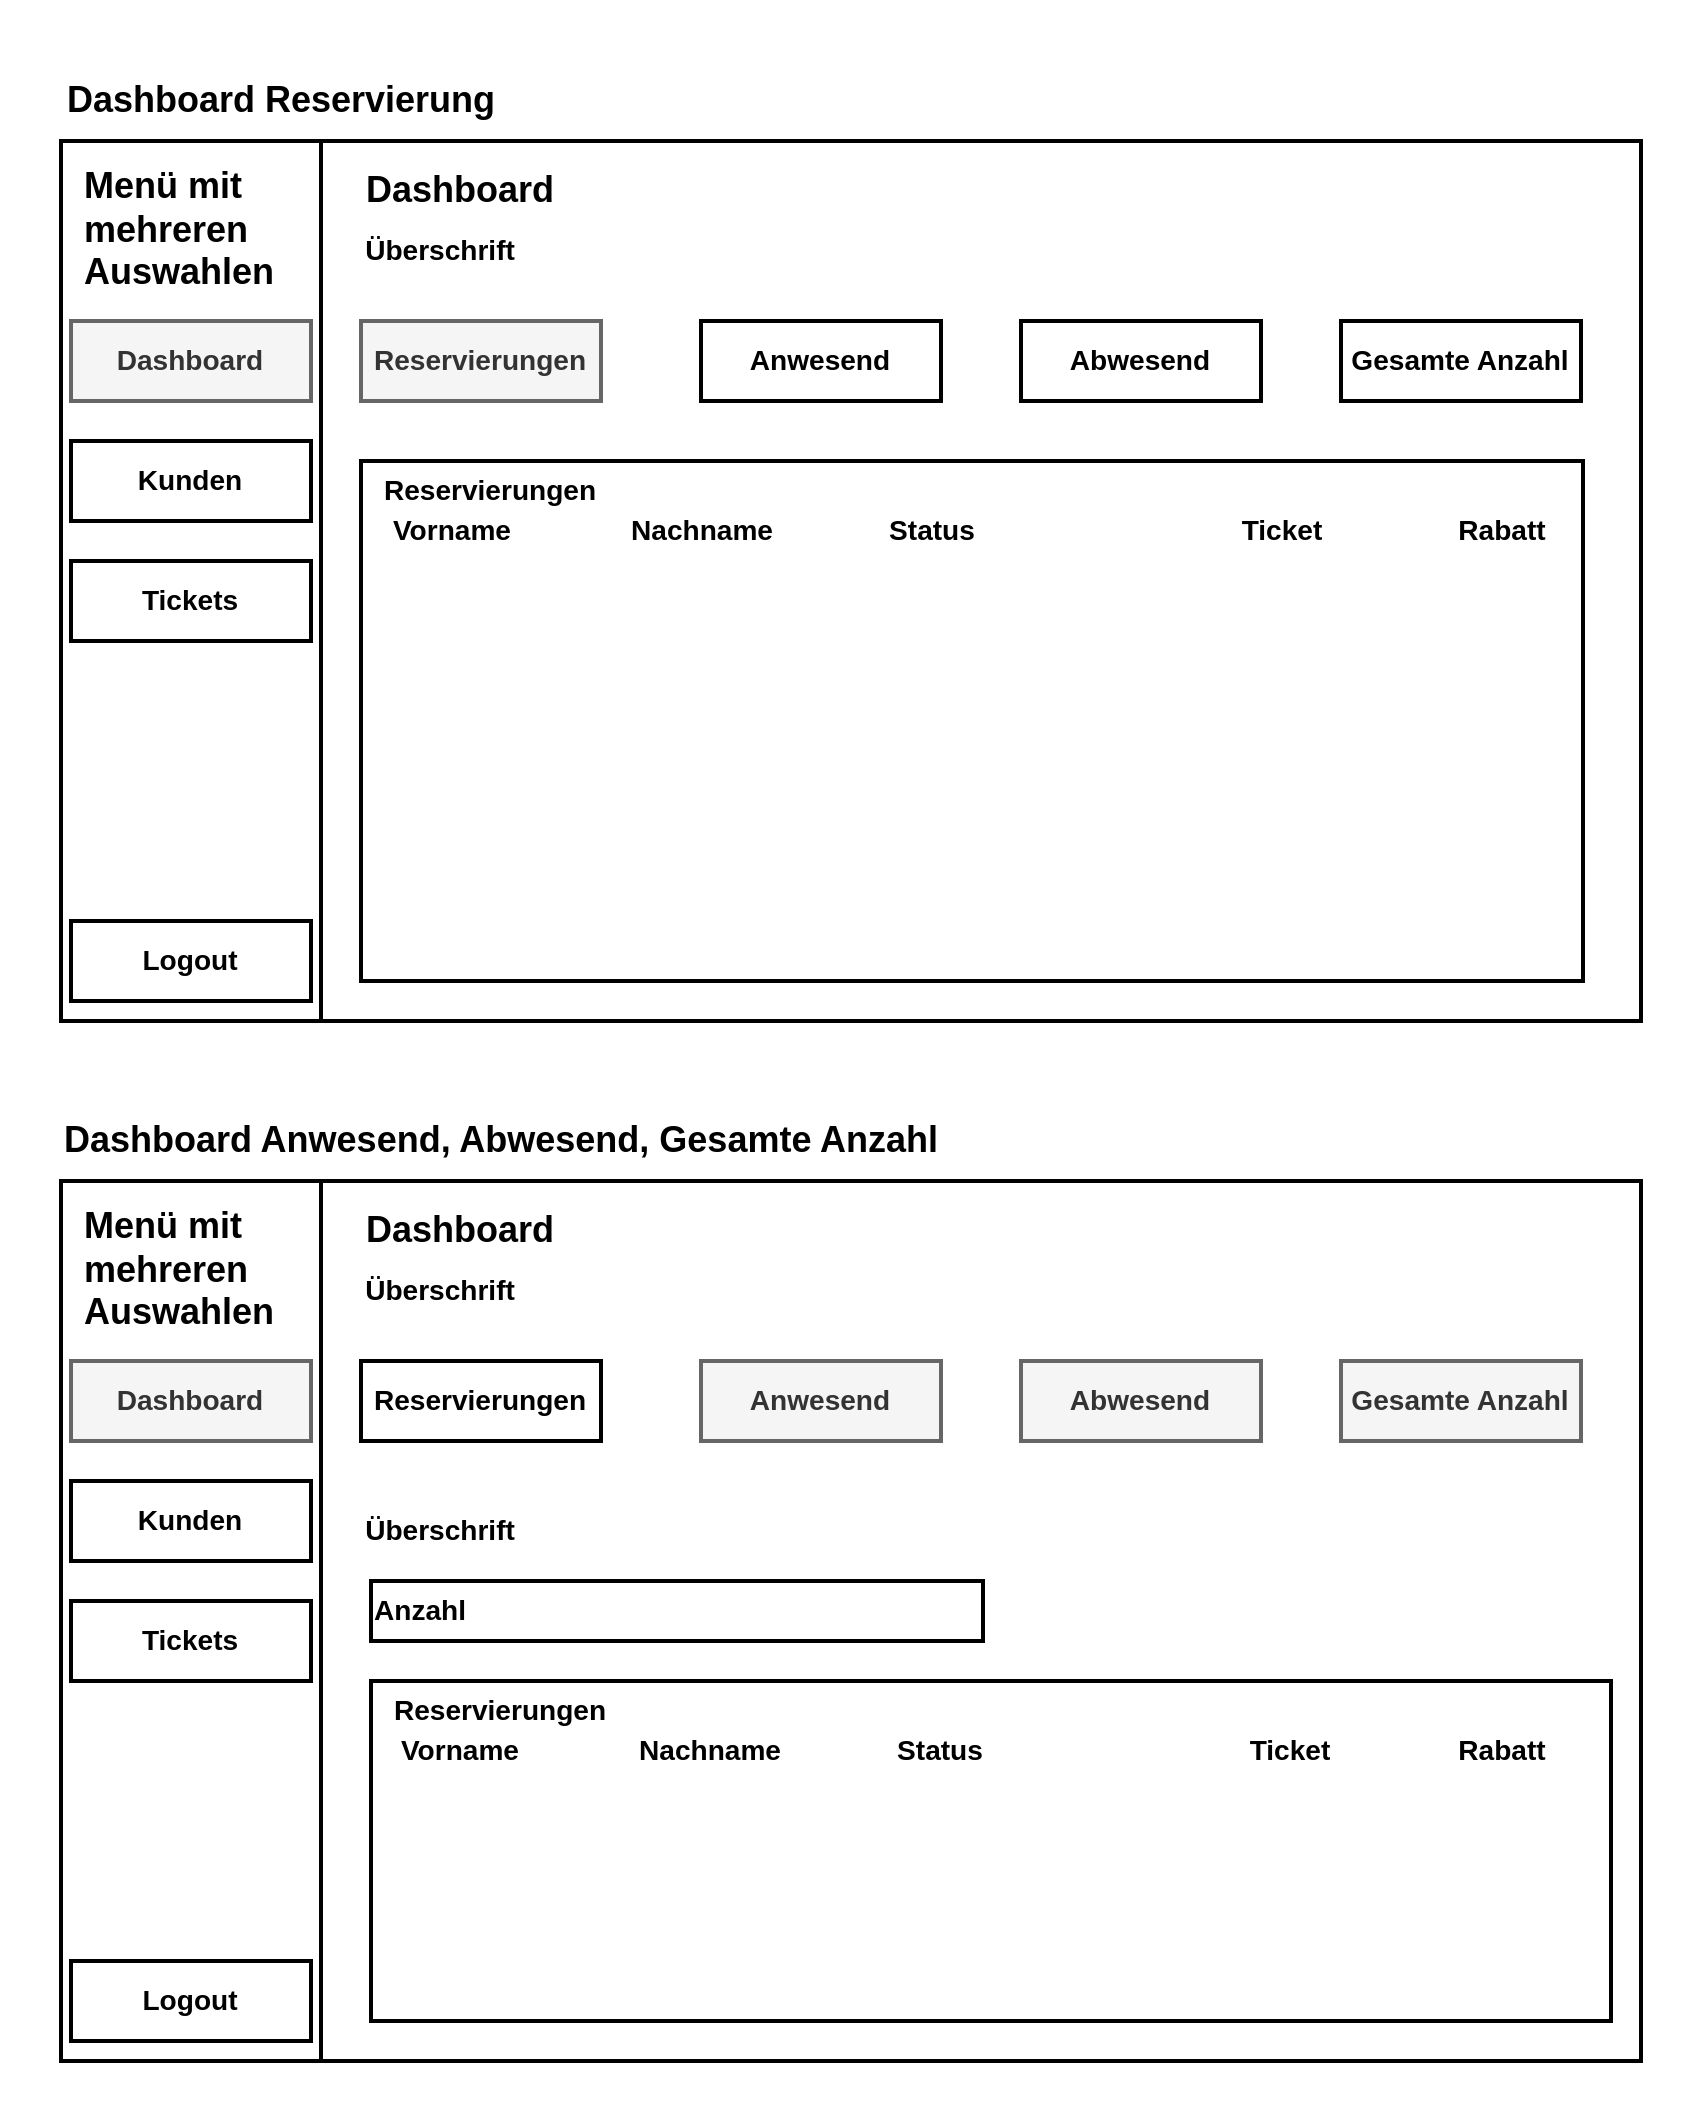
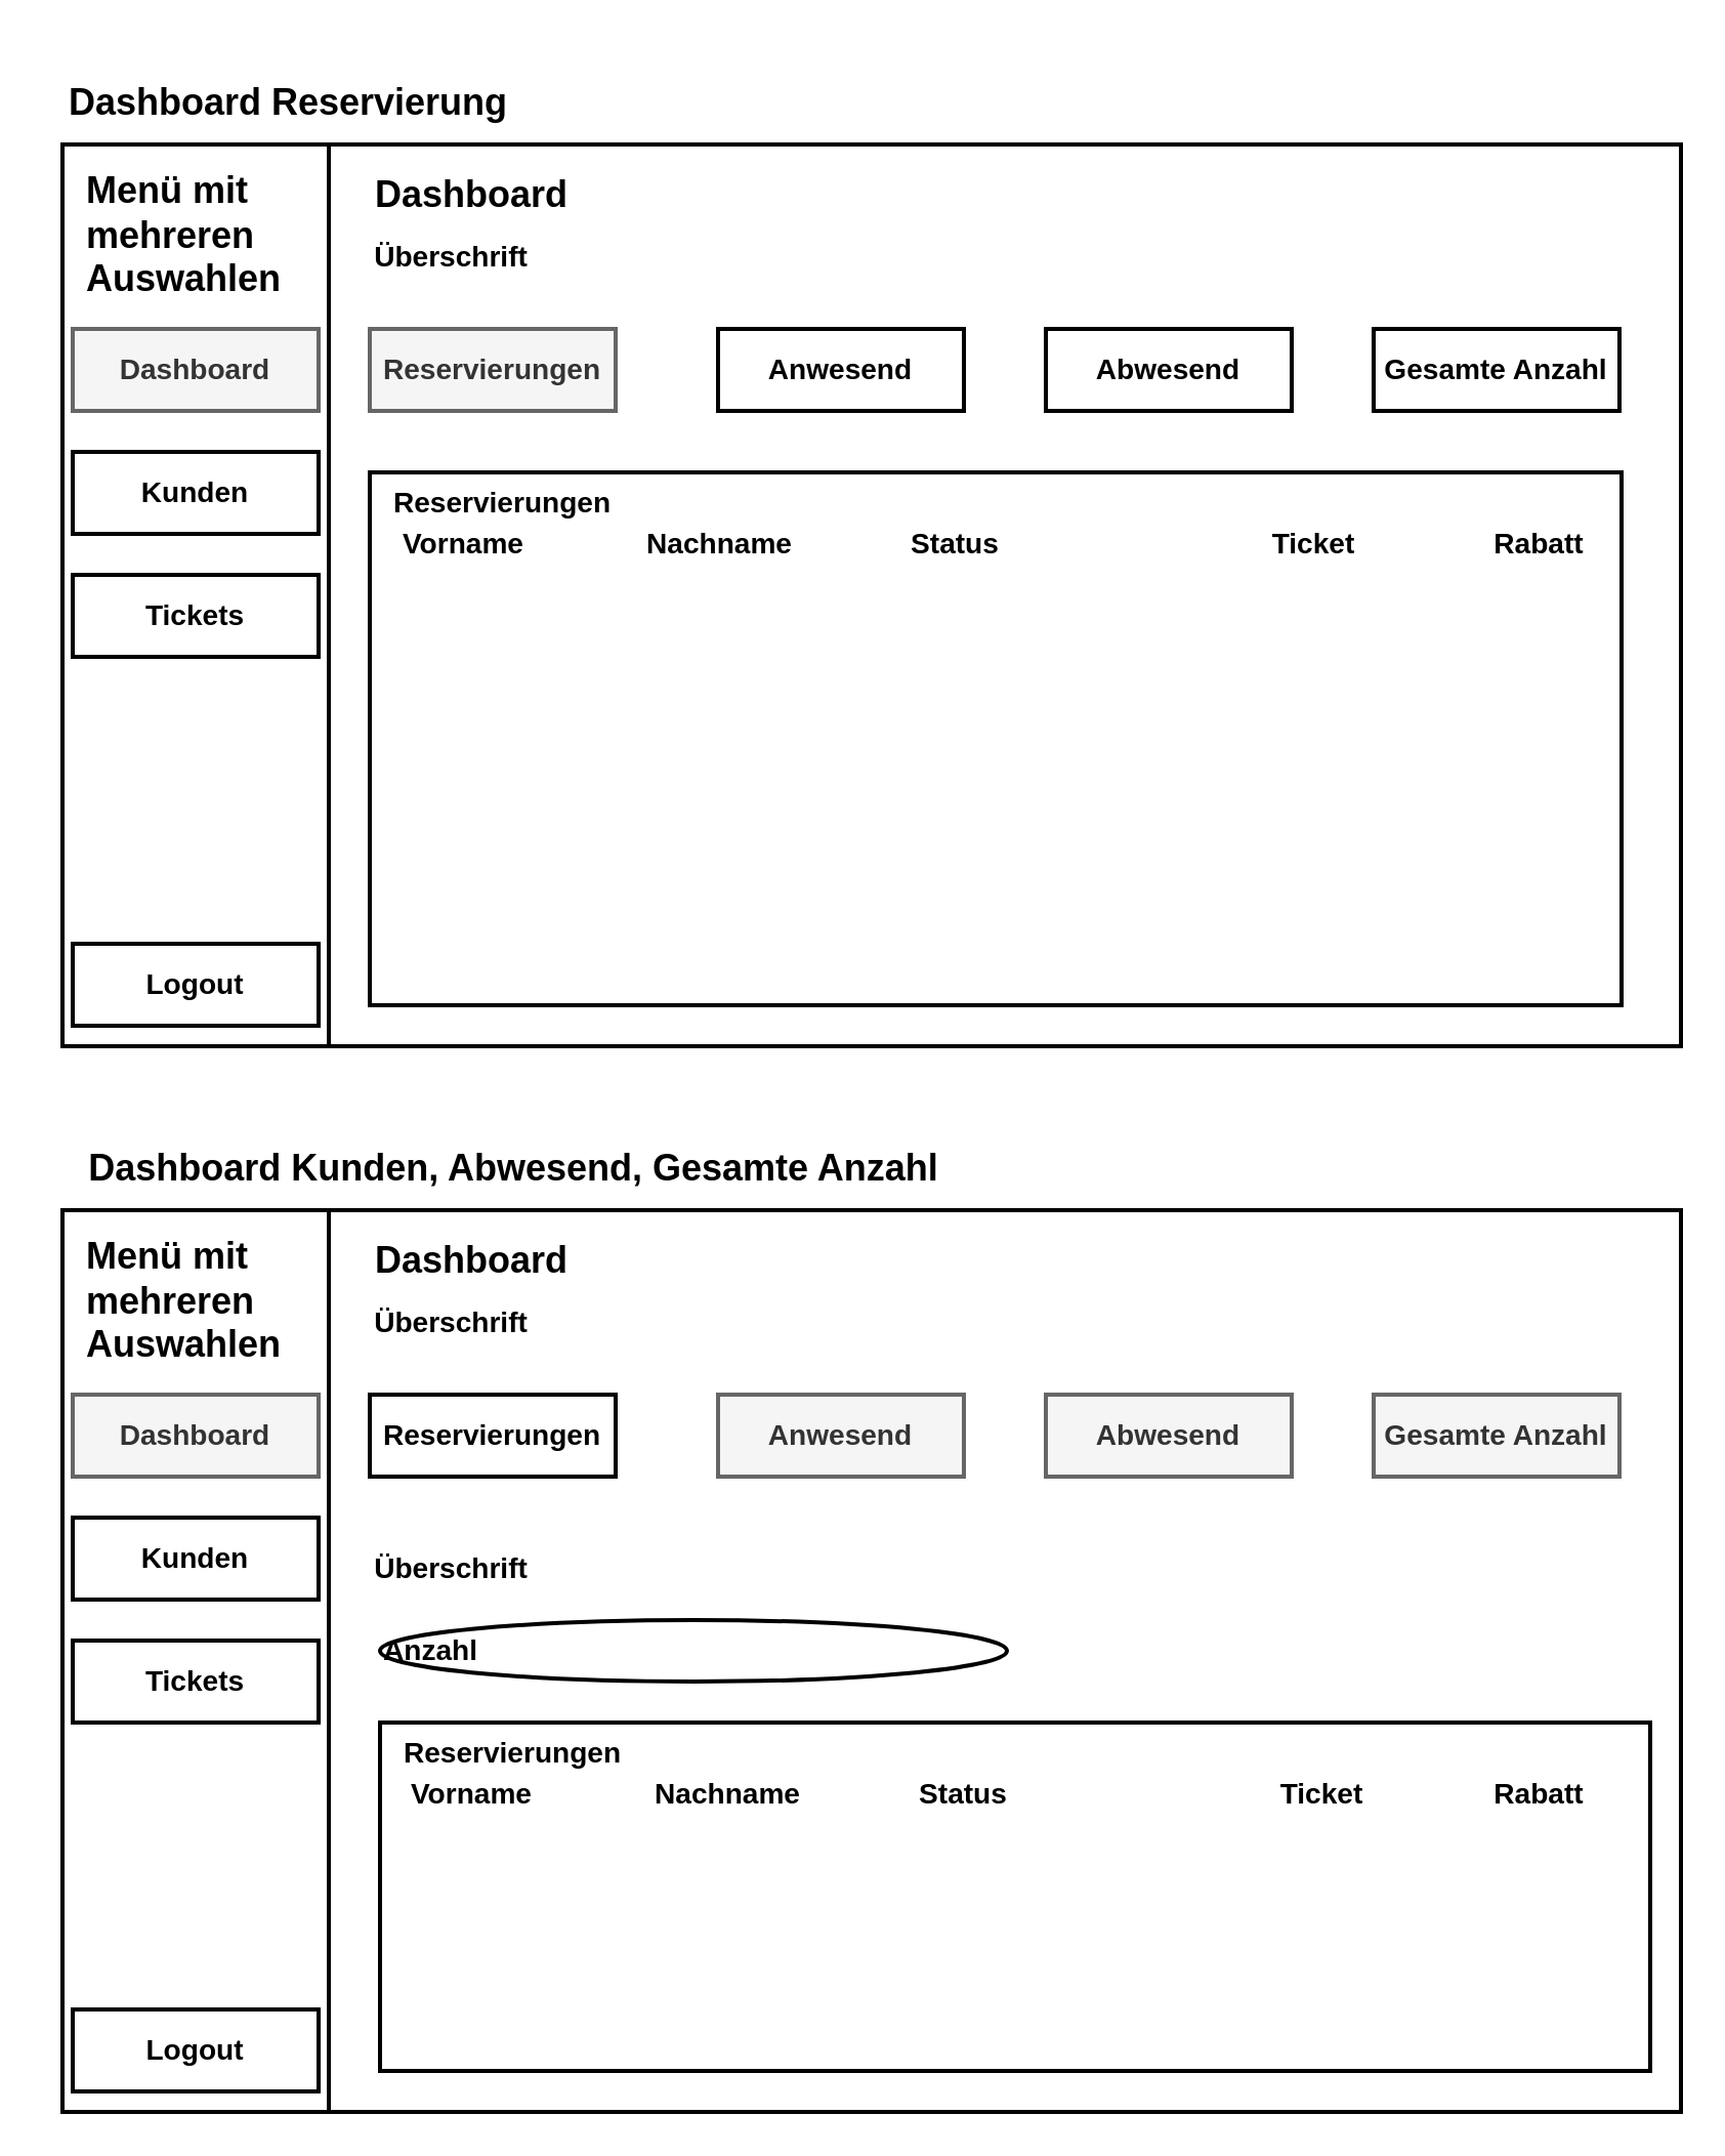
- <mxCell id="33" value="&lt;h2&gt;Dashboard Anwesend, Abwesend, Gesamte Anzahl&lt;/h2&gt;" style="text;html=1;align=center;verticalAlign=middle;resizable=0;points=[];autosize=1;strokeColor=none;fillColor=none;" parent="1" vertex="1"><mxGeometry x="20" y="540" width="460" height="60" as="geometry" /></mxCell>
+ <mxCell id="33" value="&lt;h2&gt;Dashboard Kunden, Abwesend, Gesamte Anzahl&lt;/h2&gt;" style="text;html=1;align=center;verticalAlign=middle;resizable=0;points=[];autosize=1;strokeColor=none;fillColor=none;" parent="1" vertex="1"><mxGeometry x="20" y="540" width="460" height="60" as="geometry" /></mxCell>
- <mxCell id="29" value="&lt;h3&gt;Anzahl&lt;/h3&gt;" style="rounded=0;whiteSpace=wrap;html=1;strokeWidth=2;align=left;" parent="1" vertex="1"><mxGeometry x="185" y="790" width="306" height="30" as="geometry" /></mxCell>
+ <mxCell id="29" value="&lt;h3&gt;Anzahl&lt;/h3&gt;" style="ellipse;whiteSpace=wrap;html=1;strokeWidth=2;align=left;" parent="1" vertex="1"><mxGeometry x="185" y="790" width="306" height="30" as="geometry" /></mxCell>
